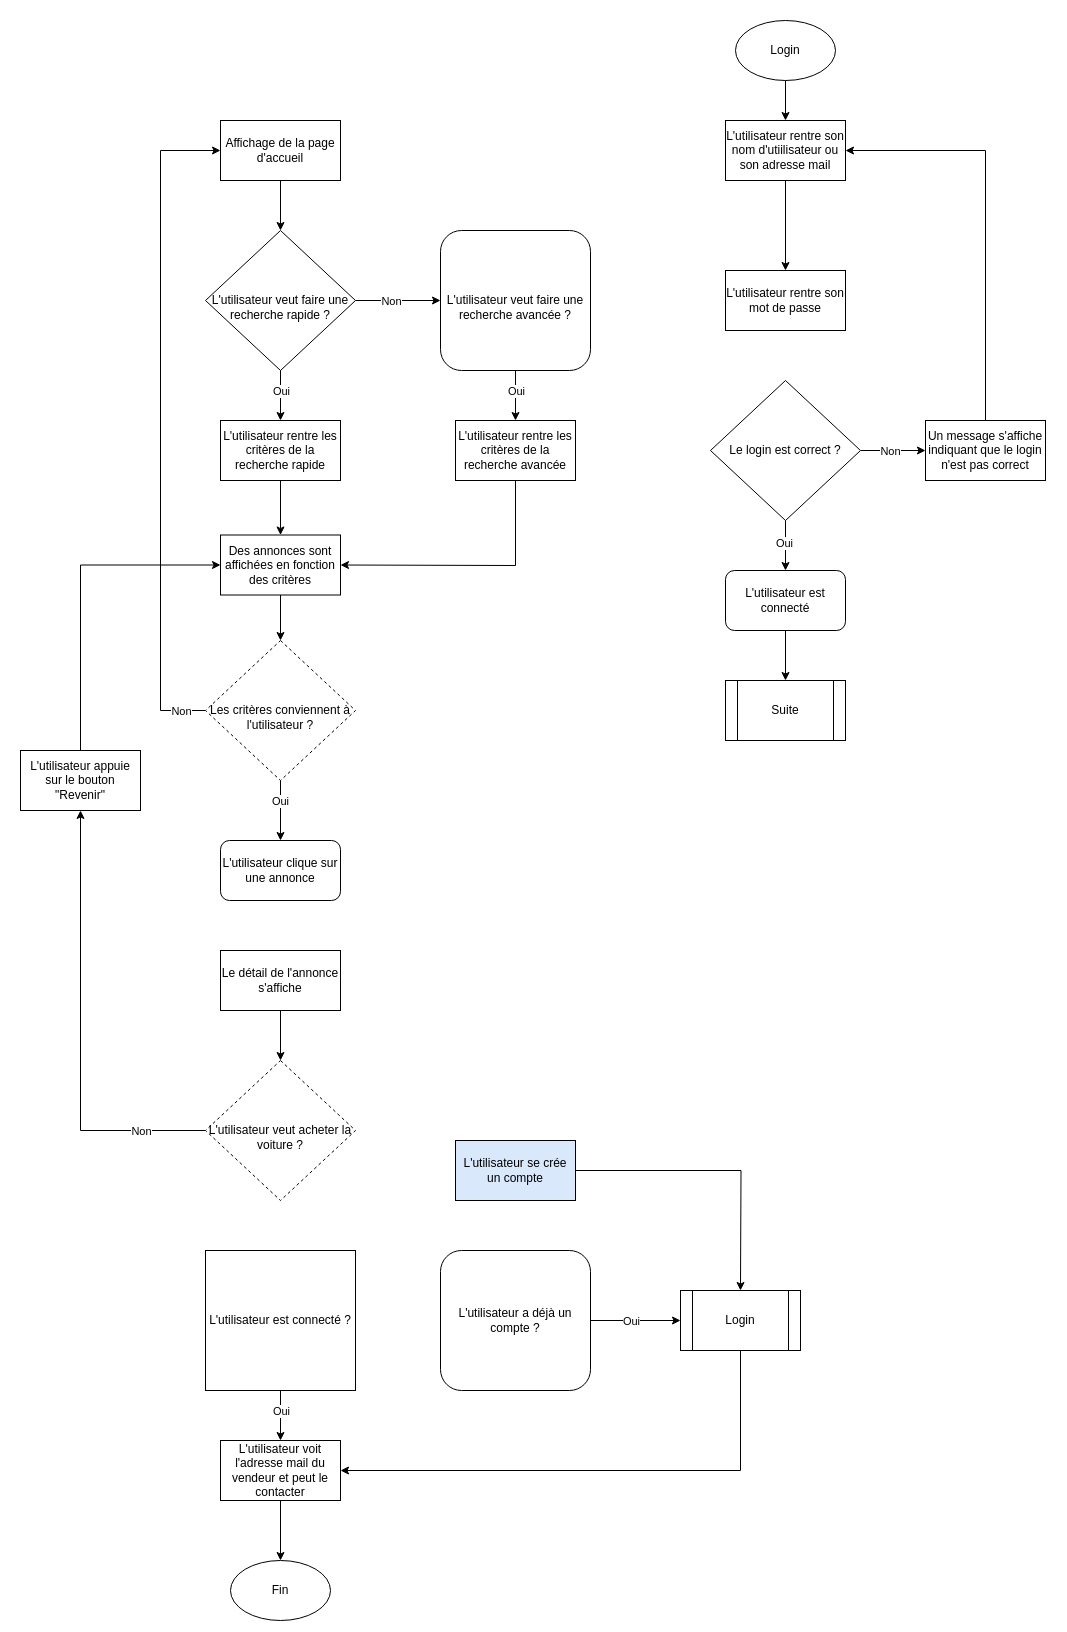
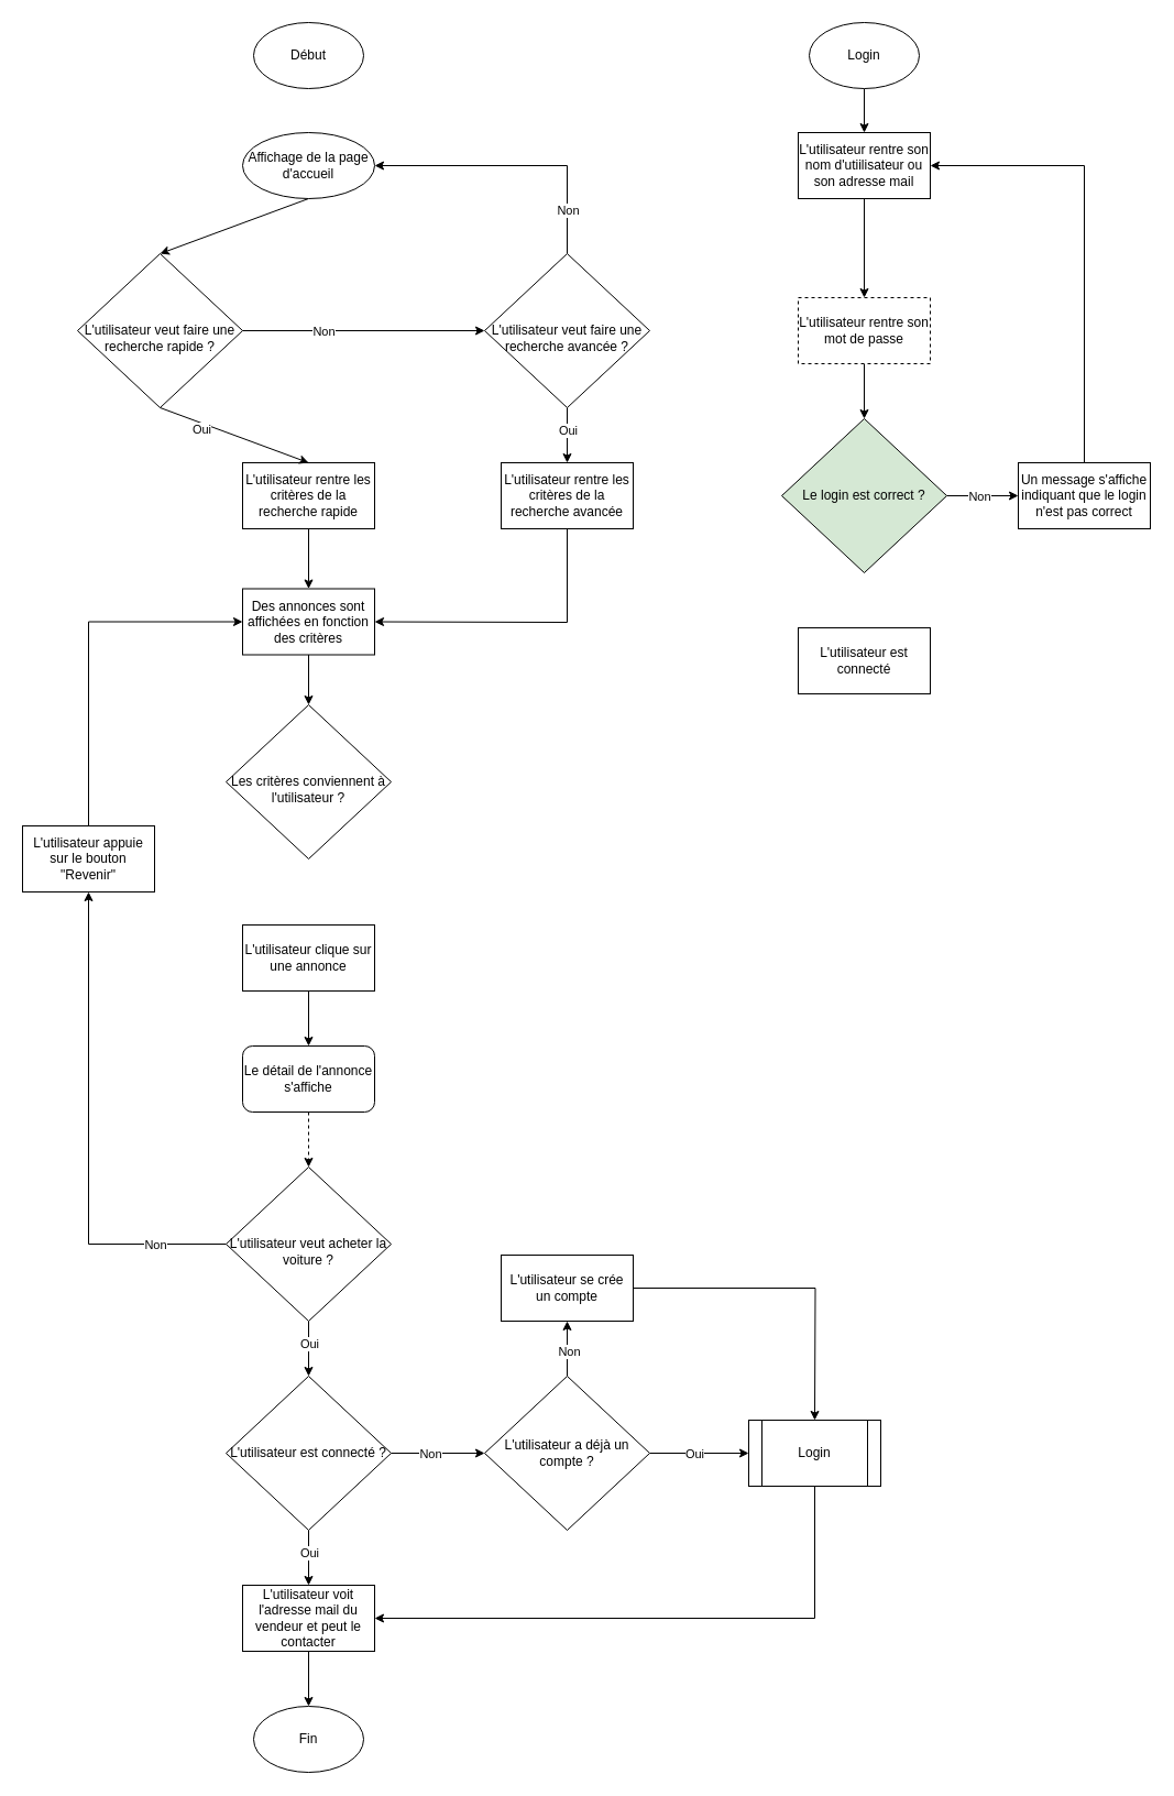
+ <mxCell id="18" value="Début" style="ellipse;whiteSpace=wrap;html=1;" parent="1" vertex="1"><mxGeometry x="230" width="100" height="60" as="geometry" y="20" /></mxCell>
- <mxCell id="20" value="Affichage de la page d'accueil" style="rounded=0;whiteSpace=wrap;html=1;" parent="1" vertex="1"><mxGeometry x="220" y="120" width="120" height="60" as="geometry" /></mxCell>
+ <mxCell id="20" value="Affichage de la page d'accueil" style="ellipse;whiteSpace=wrap;html=1;" parent="1" vertex="1"><mxGeometry x="220" y="120" width="120" height="60" as="geometry" /></mxCell>
+ <mxCell id="25" style="edgeStyle=orthogonalEdgeStyle;rounded=0;orthogonalLoop=1;jettySize=auto;html=1;entryX=1;entryY=0.5;entryDx=0;entryDy=0;" edge="1" parent="1" source="27" target="20"><mxGeometry relative="1" as="geometry"><Array as="points"><mxPoint x="515" y="150" /></Array></mxGeometry></mxCell>
+ <mxCell id="26" value="Non" style="edgeLabel;html=1;align=center;verticalAlign=middle;resizable=0;points=[];" vertex="1" connectable="0" parent="25"><mxGeometry x="-0.726" y="2" relative="1" as="geometry"><mxPoint x="2" y="-5" as="offset" /></mxGeometry></mxCell>
- <mxCell id="21" value="&lt;br&gt;L'utilisateur veut faire une recherche rapide ?" style="rhombus;whiteSpace=wrap;html=1;" vertex="1" parent="1"><mxGeometry x="205" y="230" width="150" height="140" as="geometry" /></mxCell>
+ <mxCell id="21" value="&lt;br&gt;L'utilisateur veut faire une recherche rapide ?" style="rhombus;whiteSpace=wrap;html=1;" vertex="1" parent="1"><mxGeometry x="70" y="230" width="150" height="140" as="geometry" /></mxCell>
- <mxCell id="27" value="&lt;br&gt;L'utilisateur veut faire une recherche avancée ?" style="whiteSpace=wrap;html=1;rounded=1;" vertex="1" parent="1"><mxGeometry x="440" y="230" width="150" height="140" as="geometry" /></mxCell>
+ <mxCell id="27" value="&lt;br&gt;L'utilisateur veut faire une recherche avancée ?" style="rhombus;whiteSpace=wrap;html=1;" vertex="1" parent="1"><mxGeometry x="440" y="230" width="150" height="140" as="geometry" /></mxCell>
- <mxCell id="6" value="L'utilisateur rentre son mot de passe" style="rounded=0;whiteSpace=wrap;html=1;" parent="1" vertex="1"><mxGeometry x="725" y="270" width="120" height="60" as="geometry" /></mxCell>
+ <mxCell id="6" value="L'utilisateur rentre son mot de passe" style="rounded=0;whiteSpace=wrap;html=1;dashed=1;" parent="1" vertex="1"><mxGeometry x="725" y="270" width="120" height="60" as="geometry" /></mxCell>
+ <mxCell id="5" style="edgeStyle=none;rounded=0;orthogonalLoop=1;jettySize=auto;html=1;exitX=0.5;exitY=1;exitDx=0;exitDy=0;endArrow=classic;endFill=1;" parent="1" source="6" target="11" edge="1"><mxGeometry relative="1" as="geometry" /></mxCell>
- <mxCell id="67" style="edgeStyle=orthogonalEdgeStyle;rounded=0;orthogonalLoop=1;jettySize=auto;html=1;entryX=0;entryY=0.5;entryDx=0;entryDy=0;" edge="1" parent="1" source="69" target="20"><mxGeometry relative="1" as="geometry"><Array as="points"><mxPoint x="160" y="710" /><mxPoint x="160" y="150" /></Array></mxGeometry></mxCell>
- <mxCell id="68" value="Non" style="edgeLabel;html=1;align=center;verticalAlign=middle;resizable=0;points=[];" vertex="1" connectable="0" parent="67"><mxGeometry x="-0.889" y="1" relative="1" as="geometry"><mxPoint x="12" y="-1" as="offset" /></mxGeometry></mxCell>
- <mxCell id="11" value="Le login est correct ?" style="rhombus;whiteSpace=wrap;html=1;" parent="1" vertex="1"><mxGeometry x="710" y="380" width="150" height="140" as="geometry" /></mxCell>
+ <mxCell id="11" value="Le login est correct ?" style="rhombus;whiteSpace=wrap;html=1;fillColor=#d5e8d4;" parent="1" vertex="1"><mxGeometry x="710" y="380" width="150" height="140" as="geometry" /></mxCell>
- <mxCell id="7" style="edgeStyle=none;rounded=0;orthogonalLoop=1;jettySize=auto;html=1;exitX=0.5;exitY=1;exitDx=0;exitDy=0;endArrow=classic;endFill=1;" parent="1" source="11" target="13" edge="1"><mxGeometry relative="1" as="geometry" /></mxCell>
- <mxCell id="8" value="Oui" style="edgeLabel;html=1;align=center;verticalAlign=middle;resizable=0;points=[];" parent="7" vertex="1" connectable="0"><mxGeometry x="-0.133" y="1" relative="1" as="geometry"><mxPoint x="-3" as="offset" /></mxGeometry></mxCell>
- <mxCell id="13" value="L'utilisateur est connecté" style="whiteSpace=wrap;html=1;rounded=1;" parent="1" vertex="1"><mxGeometry x="725" y="570" width="120" height="60" as="geometry" /></mxCell>
+ <mxCell id="13" value="L'utilisateur est connecté" style="rounded=0;whiteSpace=wrap;html=1;" parent="1" vertex="1"><mxGeometry x="725" y="570" width="120" height="60" as="geometry" /></mxCell>
- <mxCell id="12" style="edgeStyle=none;rounded=0;orthogonalLoop=1;jettySize=auto;html=1;exitX=0.5;exitY=1;exitDx=0;exitDy=0;" parent="1" source="13" target="17" edge="1"><mxGeometry relative="1" as="geometry" /></mxCell>
- <mxCell id="69" value="&lt;br&gt;Les critères conviennent à l'utilisateur ?" style="rhombus;whiteSpace=wrap;html=1;dashed=1;" vertex="1" parent="1"><mxGeometry x="205" y="640" width="150" height="140" as="geometry" /></mxCell>
+ <mxCell id="69" value="&lt;br&gt;Les critères conviennent à l'utilisateur ?" style="rhombus;whiteSpace=wrap;html=1;" vertex="1" parent="1"><mxGeometry x="205" y="640" width="150" height="140" as="geometry" /></mxCell>
- <mxCell id="17" value="Suite" style="shape=process;whiteSpace=wrap;html=1;backgroundOutline=1;" parent="1" vertex="1"><mxGeometry x="725" y="680" width="120" height="60" as="geometry" /></mxCell>
- <mxCell id="65" style="edgeStyle=orthogonalEdgeStyle;rounded=0;orthogonalLoop=1;jettySize=auto;html=1;entryX=0.5;entryY=0;entryDx=0;entryDy=0;" edge="1" parent="1" source="69" target="38"><mxGeometry relative="1" as="geometry" /></mxCell>
- <mxCell id="66" value="Oui" style="edgeLabel;html=1;align=center;verticalAlign=middle;resizable=0;points=[];" vertex="1" connectable="0" parent="65"><mxGeometry x="-0.333" y="-1" relative="1" as="geometry"><mxPoint as="offset" /></mxGeometry></mxCell>
- <mxCell id="38" value="L'utilisateur clique sur une annonce" style="whiteSpace=wrap;html=1;rounded=1;" vertex="1" parent="1"><mxGeometry x="220" y="840" width="120" height="60" as="geometry" /></mxCell>
+ <mxCell id="38" value="L'utilisateur clique sur une annonce" style="rounded=0;whiteSpace=wrap;html=1;" vertex="1" parent="1"><mxGeometry x="220" y="840" width="120" height="60" as="geometry" /></mxCell>
+ <mxCell id="37" style="edgeStyle=orthogonalEdgeStyle;rounded=0;orthogonalLoop=1;jettySize=auto;html=1;entryX=0.5;entryY=0;entryDx=0;entryDy=0;" edge="1" parent="1" source="38" target="40"><mxGeometry relative="1" as="geometry" /></mxCell>
- <mxCell id="40" value="Le détail de l'annonce s'affiche" style="rounded=0;whiteSpace=wrap;html=1;" vertex="1" parent="1"><mxGeometry x="220" y="950" width="120" height="60" as="geometry" /></mxCell>
+ <mxCell id="40" value="Le détail de l'annonce s'affiche" style="whiteSpace=wrap;html=1;rounded=1;" vertex="1" parent="1"><mxGeometry x="220" y="950" width="120" height="60" as="geometry" /></mxCell>
- <mxCell id="39" style="edgeStyle=orthogonalEdgeStyle;rounded=0;orthogonalLoop=1;jettySize=auto;html=1;entryX=0.5;entryY=0;entryDx=0;entryDy=0;" edge="1" parent="1" source="40" target="45"><mxGeometry relative="1" as="geometry" /></mxCell>
+ <mxCell id="39" style="edgeStyle=orthogonalEdgeStyle;rounded=0;orthogonalLoop=1;jettySize=auto;html=1;entryX=0.5;entryY=0;entryDx=0;entryDy=0;dashed=1;" edge="1" parent="1" source="40" target="45"><mxGeometry relative="1" as="geometry" /></mxCell>
- <mxCell id="45" value="&lt;br&gt;L'utilisateur veut acheter la voiture ?" style="rhombus;whiteSpace=wrap;html=1;dashed=1;" vertex="1" parent="1"><mxGeometry x="205" y="1060" width="150" height="140" as="geometry" /></mxCell>
+ <mxCell id="45" value="&lt;br&gt;L'utilisateur veut acheter la voiture ?" style="rhombus;whiteSpace=wrap;html=1;" vertex="1" parent="1"><mxGeometry x="205" y="1060" width="150" height="140" as="geometry" /></mxCell>
- <mxCell id="61" value="L'utilisateur se crée un compte" style="rounded=0;whiteSpace=wrap;html=1;fillColor=#dae8fc;" vertex="1" parent="1"><mxGeometry x="455" y="1140" width="120" height="60" as="geometry" /></mxCell>
+ <mxCell id="61" value="L'utilisateur se crée un compte" style="rounded=0;whiteSpace=wrap;html=1;" vertex="1" parent="1"><mxGeometry x="455" y="1140" width="120" height="60" as="geometry" /></mxCell>
+ <mxCell id="41" style="edgeStyle=orthogonalEdgeStyle;rounded=0;orthogonalLoop=1;jettySize=auto;html=1;entryX=0.5;entryY=0;entryDx=0;entryDy=0;" edge="1" parent="1" source="45" target="50"><mxGeometry relative="1" as="geometry" /></mxCell>
+ <mxCell id="42" value="Oui" style="edgeLabel;html=1;align=center;verticalAlign=middle;resizable=0;points=[];" vertex="1" connectable="0" parent="41"><mxGeometry x="-0.36" relative="1" as="geometry"><mxPoint y="4" as="offset" /></mxGeometry></mxCell>
+ <mxCell id="56" style="edgeStyle=orthogonalEdgeStyle;rounded=0;orthogonalLoop=1;jettySize=auto;html=1;entryX=0.5;entryY=1;entryDx=0;entryDy=0;" edge="1" parent="1" source="58" target="61"><mxGeometry relative="1" as="geometry" /></mxCell>
+ <mxCell id="57" value="Non" style="edgeLabel;html=1;align=center;verticalAlign=middle;resizable=0;points=[];" vertex="1" connectable="0" parent="56"><mxGeometry x="-0.08" y="-1" relative="1" as="geometry"><mxPoint as="offset" /></mxGeometry></mxCell>
- <mxCell id="50" value="L'utilisateur est connecté ?" style="whiteSpace=wrap;html=1;rounded=0;" vertex="1" parent="1"><mxGeometry x="205" y="1250" width="150" height="140" as="geometry" /></mxCell>
+ <mxCell id="50" value="L'utilisateur est connecté ?" style="rhombus;whiteSpace=wrap;html=1;" vertex="1" parent="1"><mxGeometry x="205" y="1250" width="150" height="140" as="geometry" /></mxCell>
+ <mxCell id="48" style="edgeStyle=orthogonalEdgeStyle;rounded=0;orthogonalLoop=1;jettySize=auto;html=1;entryX=0;entryY=0.5;entryDx=0;entryDy=0;" edge="1" parent="1" source="50" target="58"><mxGeometry relative="1" as="geometry" /></mxCell>
+ <mxCell id="49" value="Non" style="edgeLabel;html=1;align=center;verticalAlign=middle;resizable=0;points=[];" vertex="1" connectable="0" parent="48"><mxGeometry x="-0.412" y="-2" relative="1" as="geometry"><mxPoint x="10" y="-2" as="offset" /></mxGeometry></mxCell>
- <mxCell id="58" value="L'utilisateur a déjà un compte ?" style="whiteSpace=wrap;html=1;rounded=1;" vertex="1" parent="1"><mxGeometry x="440" y="1250" width="150" height="140" as="geometry" /></mxCell>
+ <mxCell id="58" value="L'utilisateur a déjà un compte ?" style="rhombus;whiteSpace=wrap;html=1;" vertex="1" parent="1"><mxGeometry x="440" y="1250" width="150" height="140" as="geometry" /></mxCell>
- <mxCell id="53" value="Fin" style="ellipse;whiteSpace=wrap;html=1;" vertex="1" parent="1"><mxGeometry x="230" y="1560" width="100" height="60" as="geometry" /></mxCell>
+ <mxCell id="53" value="Fin" style="ellipse;whiteSpace=wrap;html=1;" vertex="1" parent="1"><mxGeometry x="230" y="1550" width="100" height="60" as="geometry" /></mxCell>
